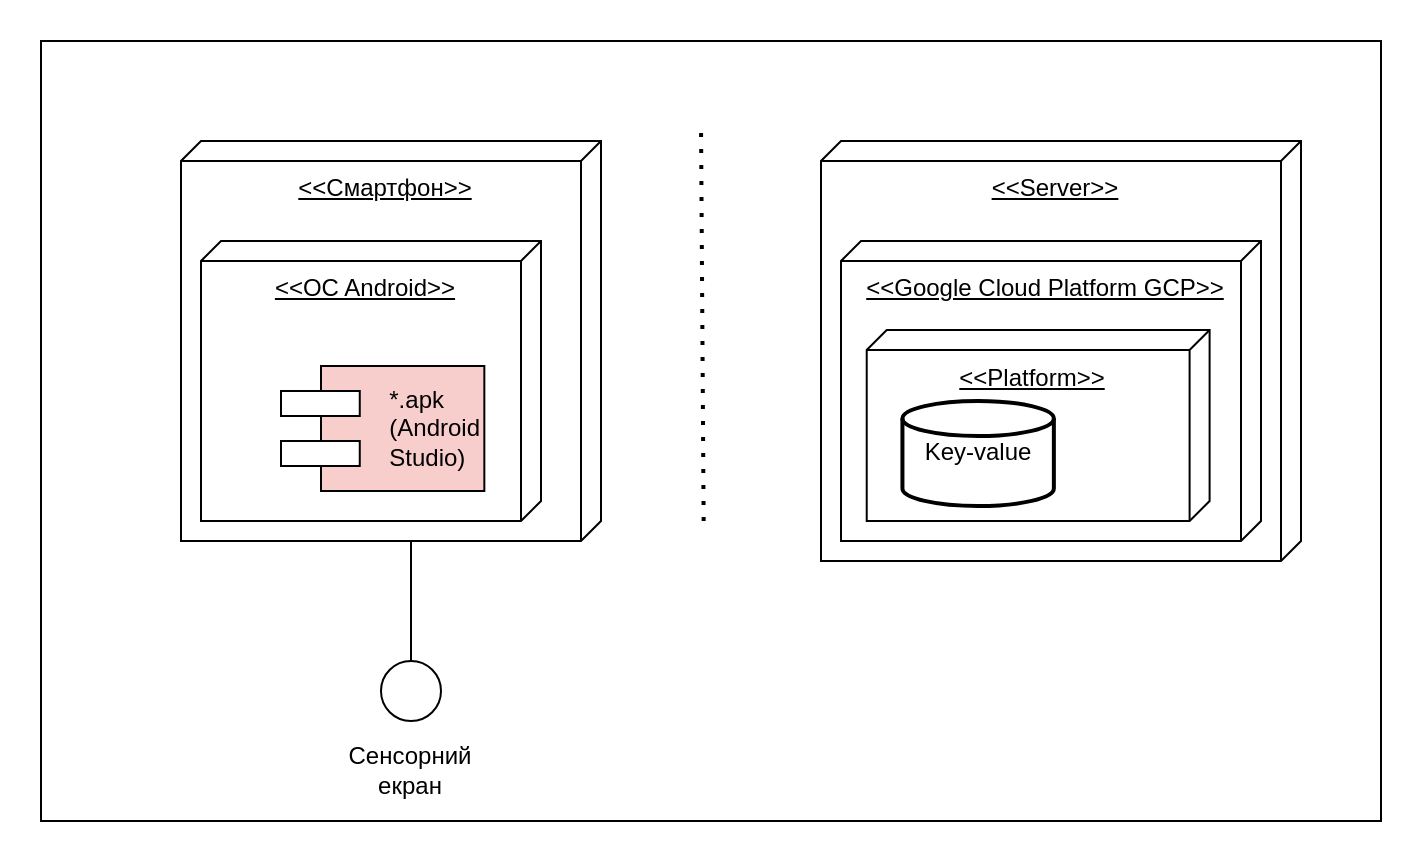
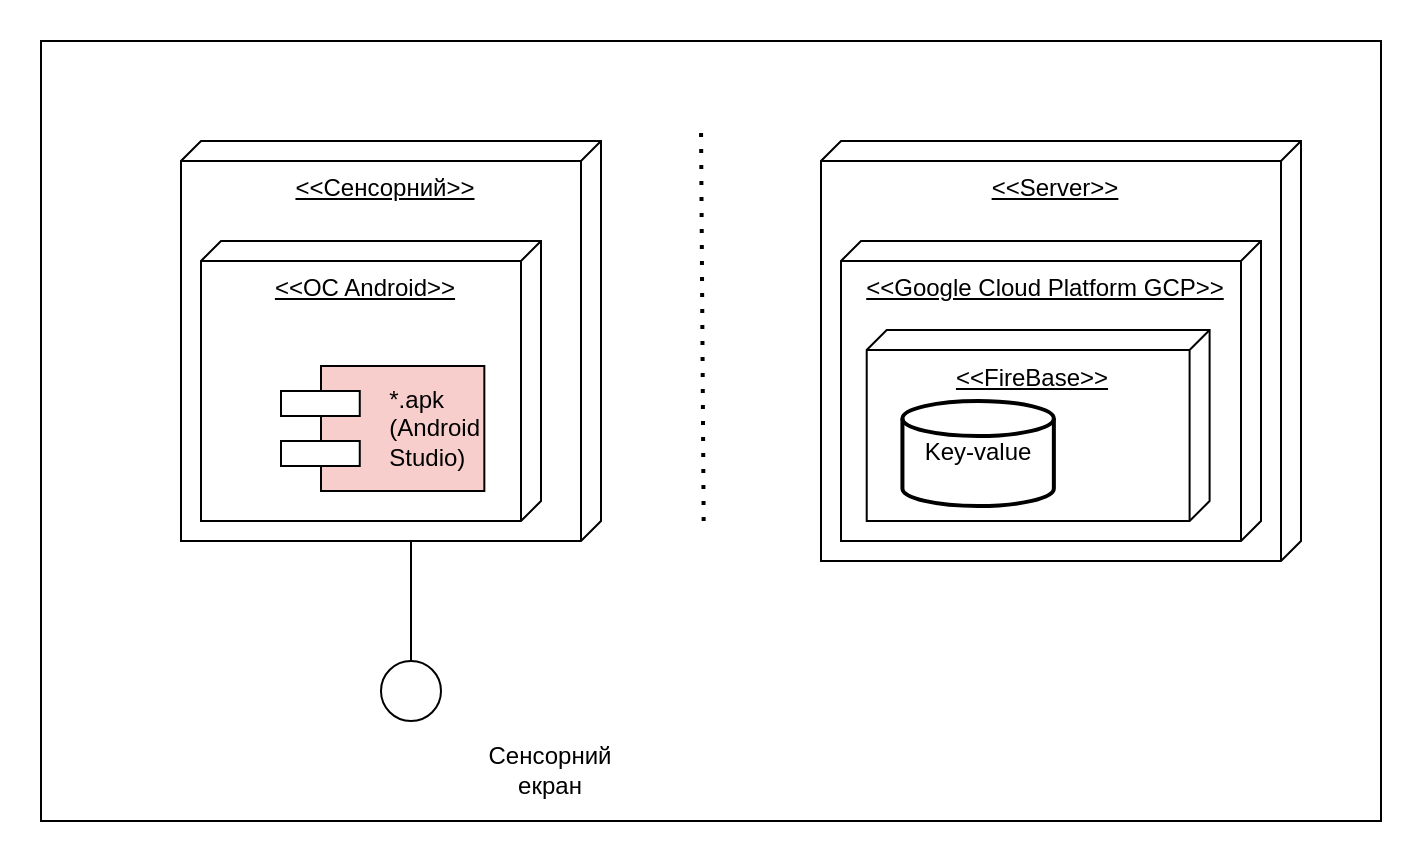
- <mxCell id="3" value="&lt;u&gt;&amp;lt;&amp;lt;Смартфон&amp;gt;&amp;gt;&lt;/u&gt;" style="verticalAlign=top;align=center;shape=cube;size=10;direction=south;fontStyle=0;html=1;boundedLbl=1;spacingLeft=5;whiteSpace=wrap;" parent="1" vertex="1"><mxGeometry x="90" y="70" width="210" height="200" as="geometry" /></mxCell>
+ <mxCell id="3" value="&lt;u&gt;&amp;lt;&amp;lt;Сенсорний&amp;gt;&amp;gt;&lt;/u&gt;" style="verticalAlign=top;align=center;shape=cube;size=10;direction=south;fontStyle=0;html=1;boundedLbl=1;spacingLeft=5;whiteSpace=wrap;" parent="1" vertex="1"><mxGeometry x="90" y="70" width="210" height="200" as="geometry" /></mxCell>
- <mxCell id="11" value="&lt;u&gt;&amp;lt;&amp;lt;Platform&amp;gt;&amp;gt;&lt;/u&gt;" style="verticalAlign=top;align=center;shape=cube;size=10;direction=south;html=1;boundedLbl=1;spacingLeft=5;whiteSpace=wrap;" parent="9" vertex="1"><mxGeometry x="22.86" y="94.5" width="171.43" height="95.5" as="geometry" /></mxCell>
+ <mxCell id="11" value="&lt;u&gt;&amp;lt;&amp;lt;FireBase&amp;gt;&amp;gt;&lt;/u&gt;" style="verticalAlign=top;align=center;shape=cube;size=10;direction=south;html=1;boundedLbl=1;spacingLeft=5;whiteSpace=wrap;" parent="9" vertex="1"><mxGeometry x="22.86" y="94.5" width="171.43" height="95.5" as="geometry" /></mxCell>
- <mxCell id="15" value="Сенсорний екран" style="text;html=1;strokeColor=none;fillColor=none;align=center;verticalAlign=middle;whiteSpace=wrap;rounded=0;" parent="1" vertex="1"><mxGeometry x="175" y="370" width="60" height="30" as="geometry" /></mxCell>
+ <mxCell id="15" value="Сенсорний екран" style="text;html=1;strokeColor=none;fillColor=none;align=center;verticalAlign=middle;whiteSpace=wrap;rounded=0;" parent="1" vertex="1"><mxGeometry x="245" y="370" width="60" height="30" as="geometry" /></mxCell>
